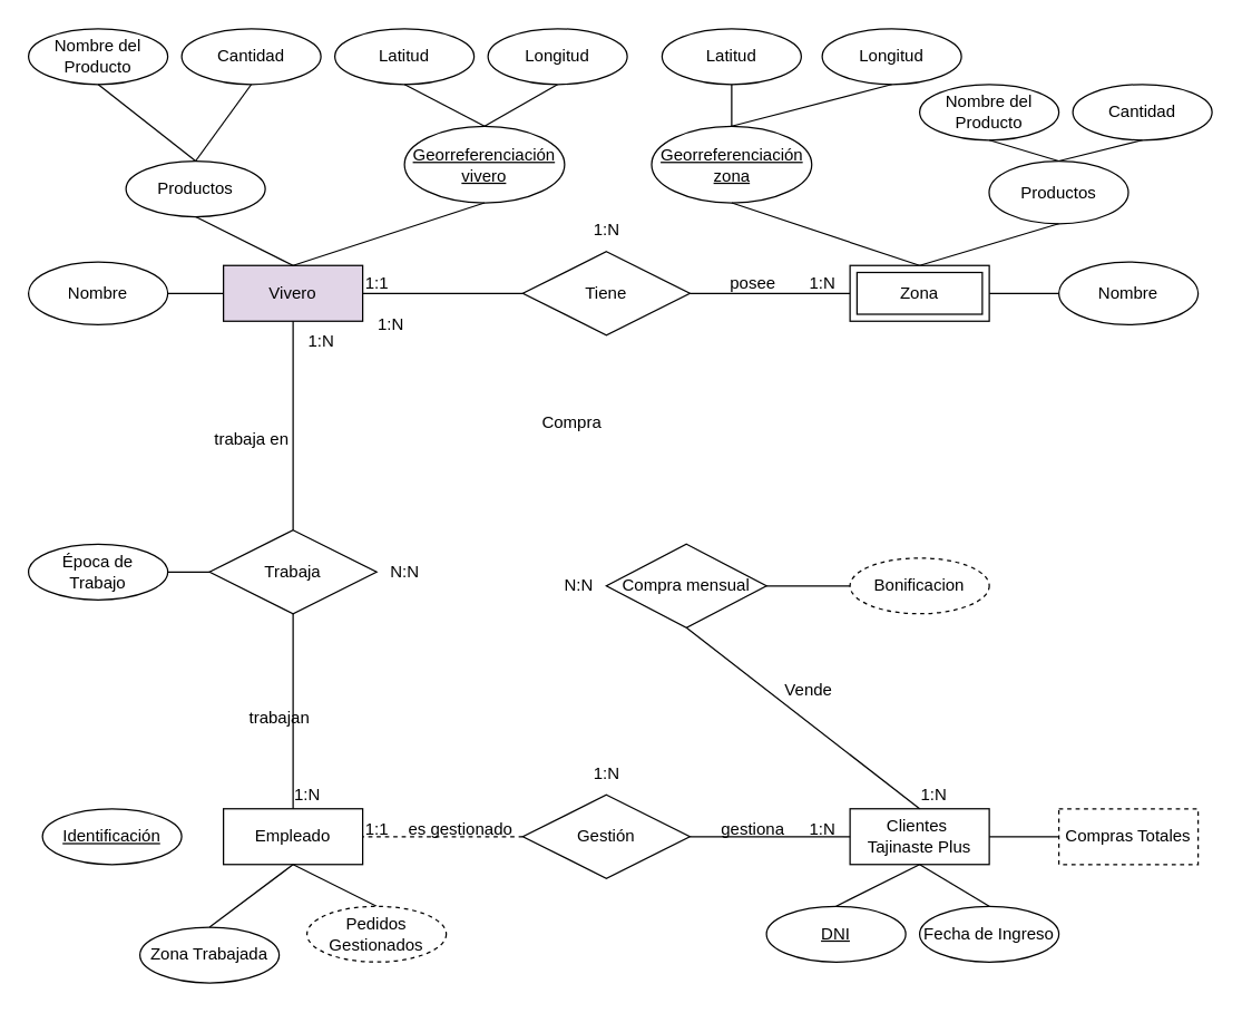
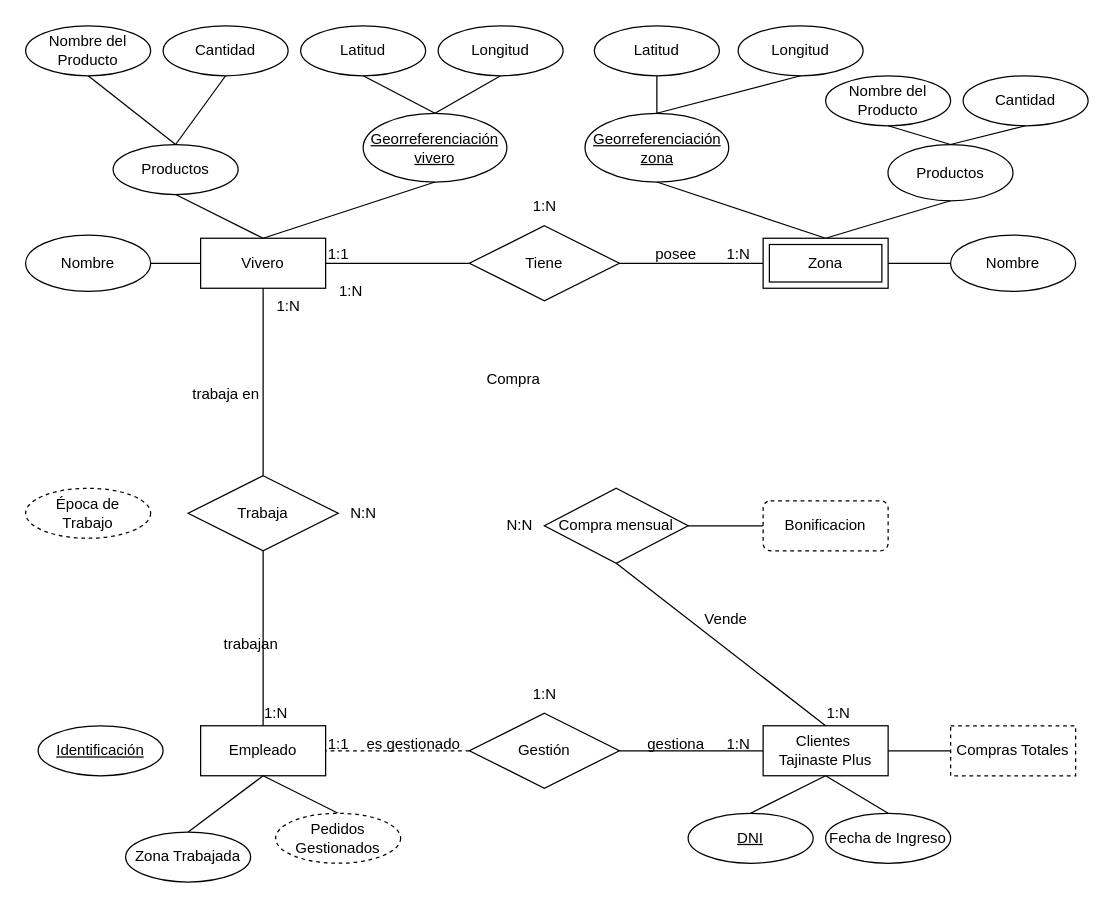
- <mxCell id="2" value="Vivero" style="whiteSpace=wrap;html=1;align=center;fillColor=#e1d5e7;" vertex="1" parent="1"><mxGeometry x="160" y="190" width="100" height="40" as="geometry" /></mxCell>
+ <mxCell id="2" value="Vivero" style="whiteSpace=wrap;html=1;align=center;" vertex="1" parent="1"><mxGeometry x="160" y="190" width="100" height="40" as="geometry" /></mxCell>
- <mxCell id="38" value="&lt;div&gt;Época de&lt;/div&gt;&lt;div&gt;Trabajo&lt;br&gt;&lt;/div&gt;" style="ellipse;whiteSpace=wrap;html=1;align=center;" vertex="1" parent="1"><mxGeometry y="390" width="100" height="40" as="geometry" x="20" /></mxCell>
+ <mxCell id="38" value="&lt;div&gt;Época de&lt;/div&gt;&lt;div&gt;Trabajo&lt;br&gt;&lt;/div&gt;" style="ellipse;whiteSpace=wrap;html=1;align=center;dashed=1;" vertex="1" parent="1"><mxGeometry y="390" width="100" height="40" as="geometry" x="20" /></mxCell>
- <mxCell id="39" value="" style="endArrow=none;html=1;rounded=0;exitX=1;exitY=0.5;exitDx=0;exitDy=0;entryX=0;entryY=0.5;entryDx=0;entryDy=0;" edge="1" parent="1" source="38" target="56"><mxGeometry relative="1" as="geometry"><mxPoint x="-100" y="285" as="sourcePoint" /><mxPoint x="25" y="320" as="targetPoint" /></mxGeometry></mxCell>
- <mxCell id="40" value="" style="resizable=0;html=1;whiteSpace=wrap;align=right;verticalAlign=bottom;" connectable="0" vertex="1" parent="39"><mxGeometry x="1" relative="1" as="geometry" /></mxCell>
- <mxCell id="83" value="Bonificacion" style="ellipse;whiteSpace=wrap;html=1;align=center;dashed=1;" vertex="1" parent="1"><mxGeometry x="610" y="400" width="100" height="40" as="geometry" /></mxCell>
+ <mxCell id="83" value="Bonificacion" style="whiteSpace=wrap;html=1;align=center;dashed=1;rounded=1;" vertex="1" parent="1"><mxGeometry x="610" y="400" width="100" height="40" as="geometry" /></mxCell>
